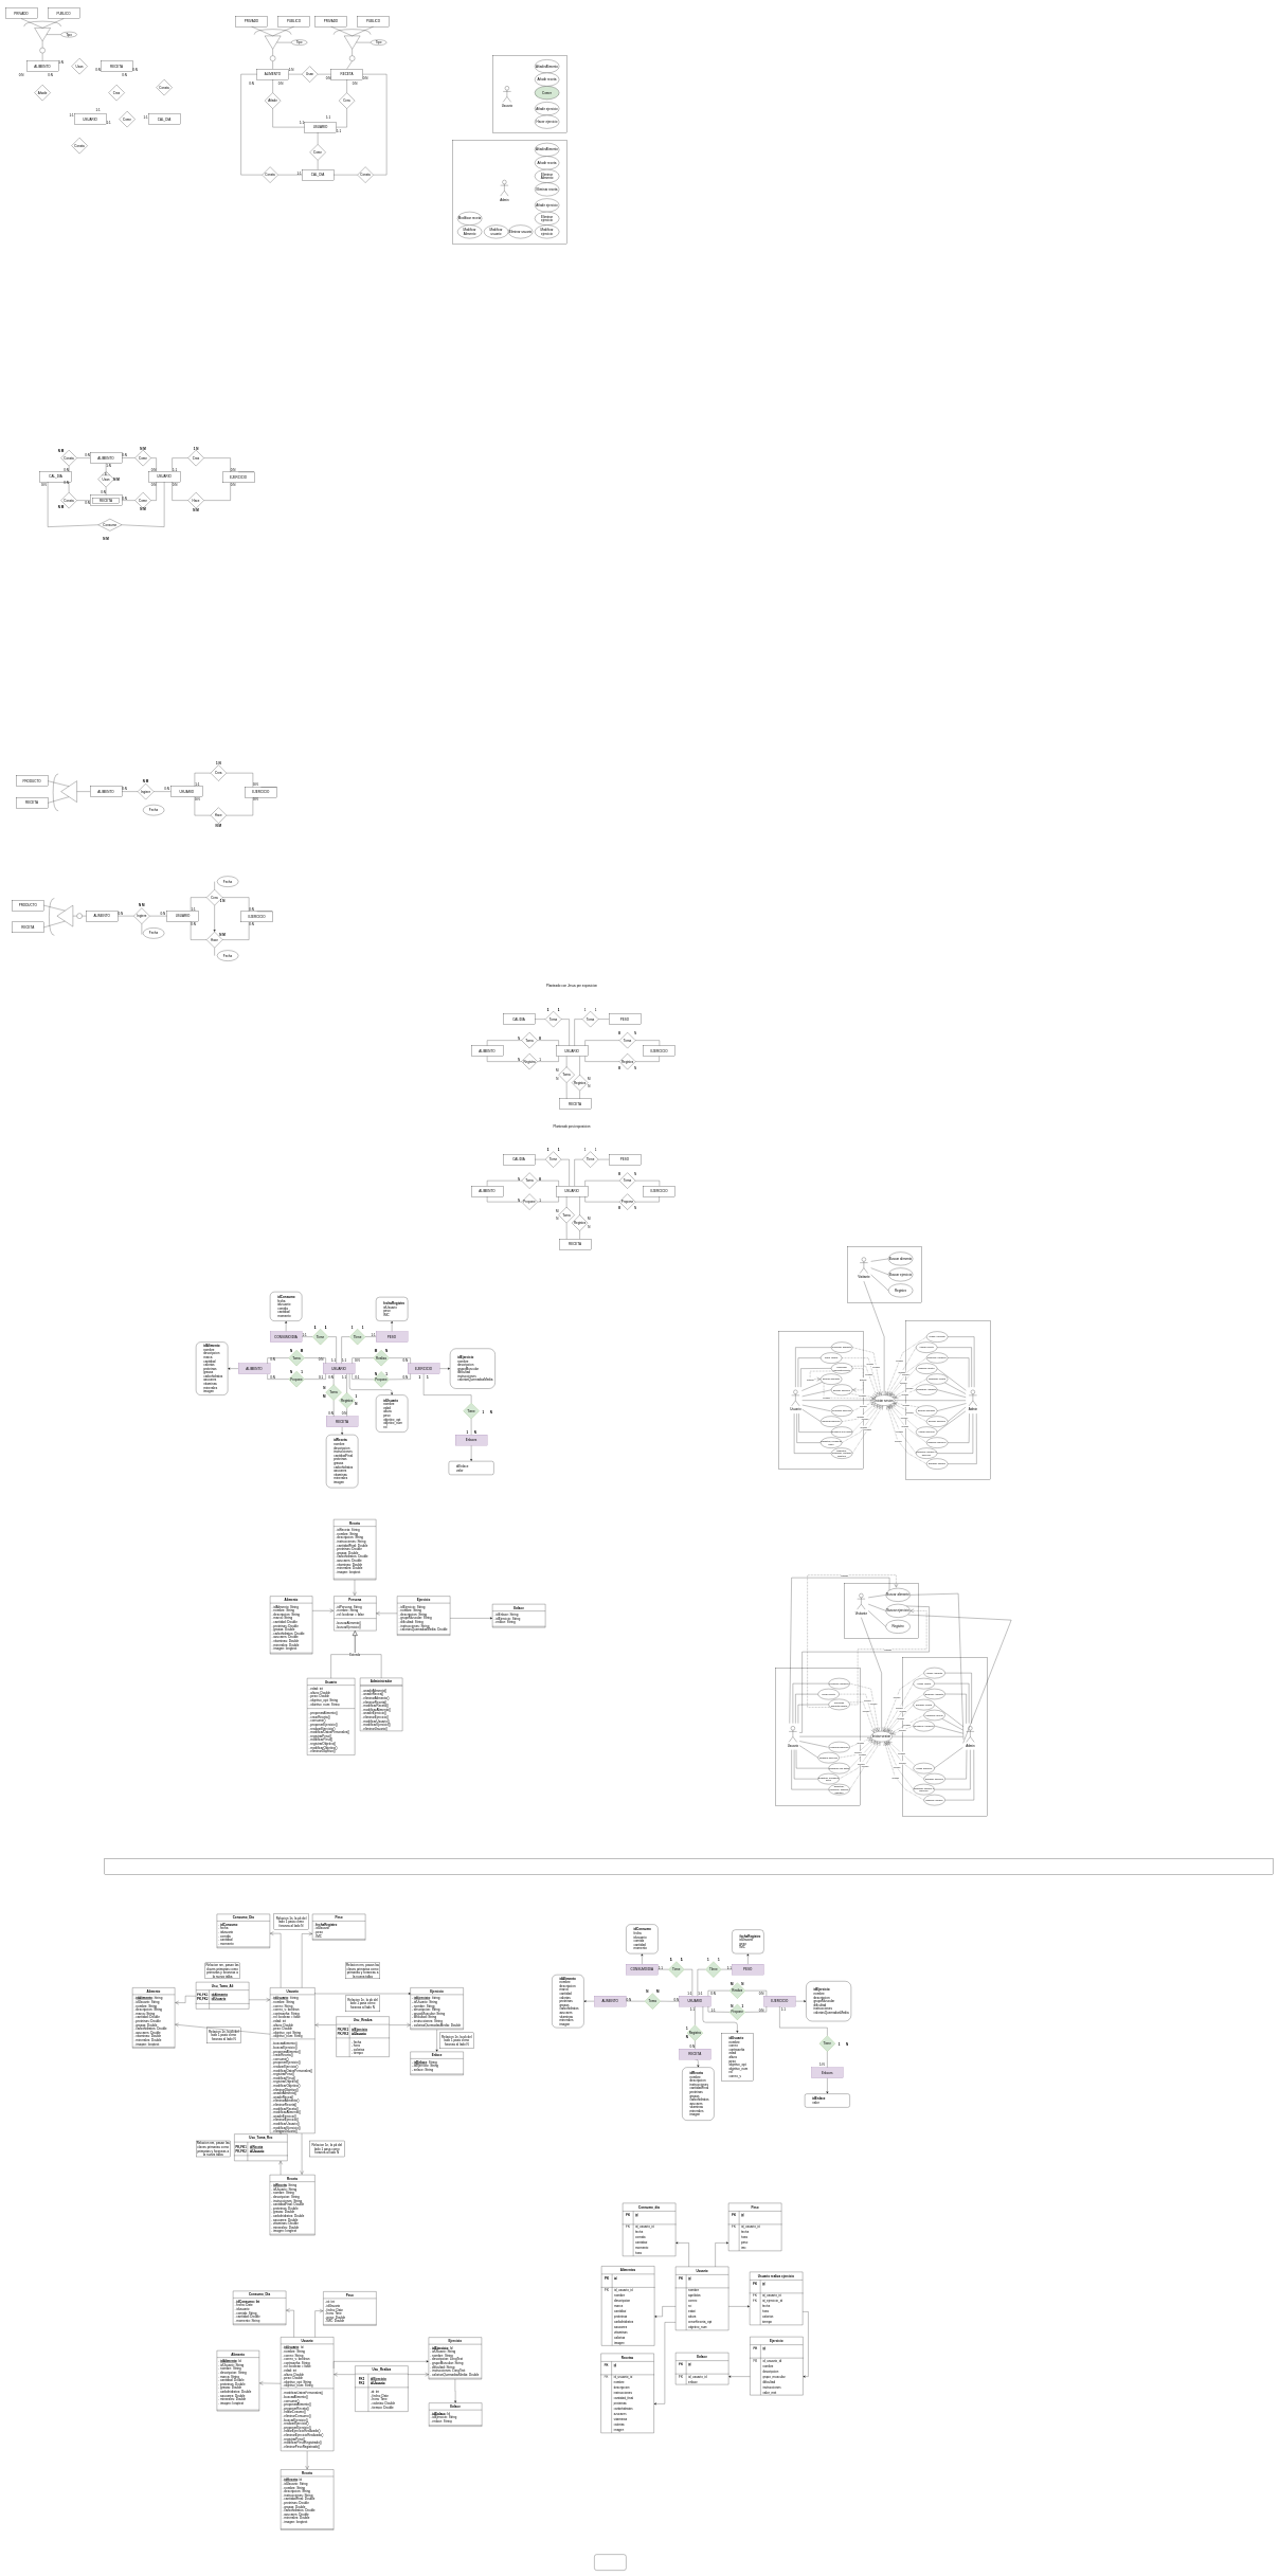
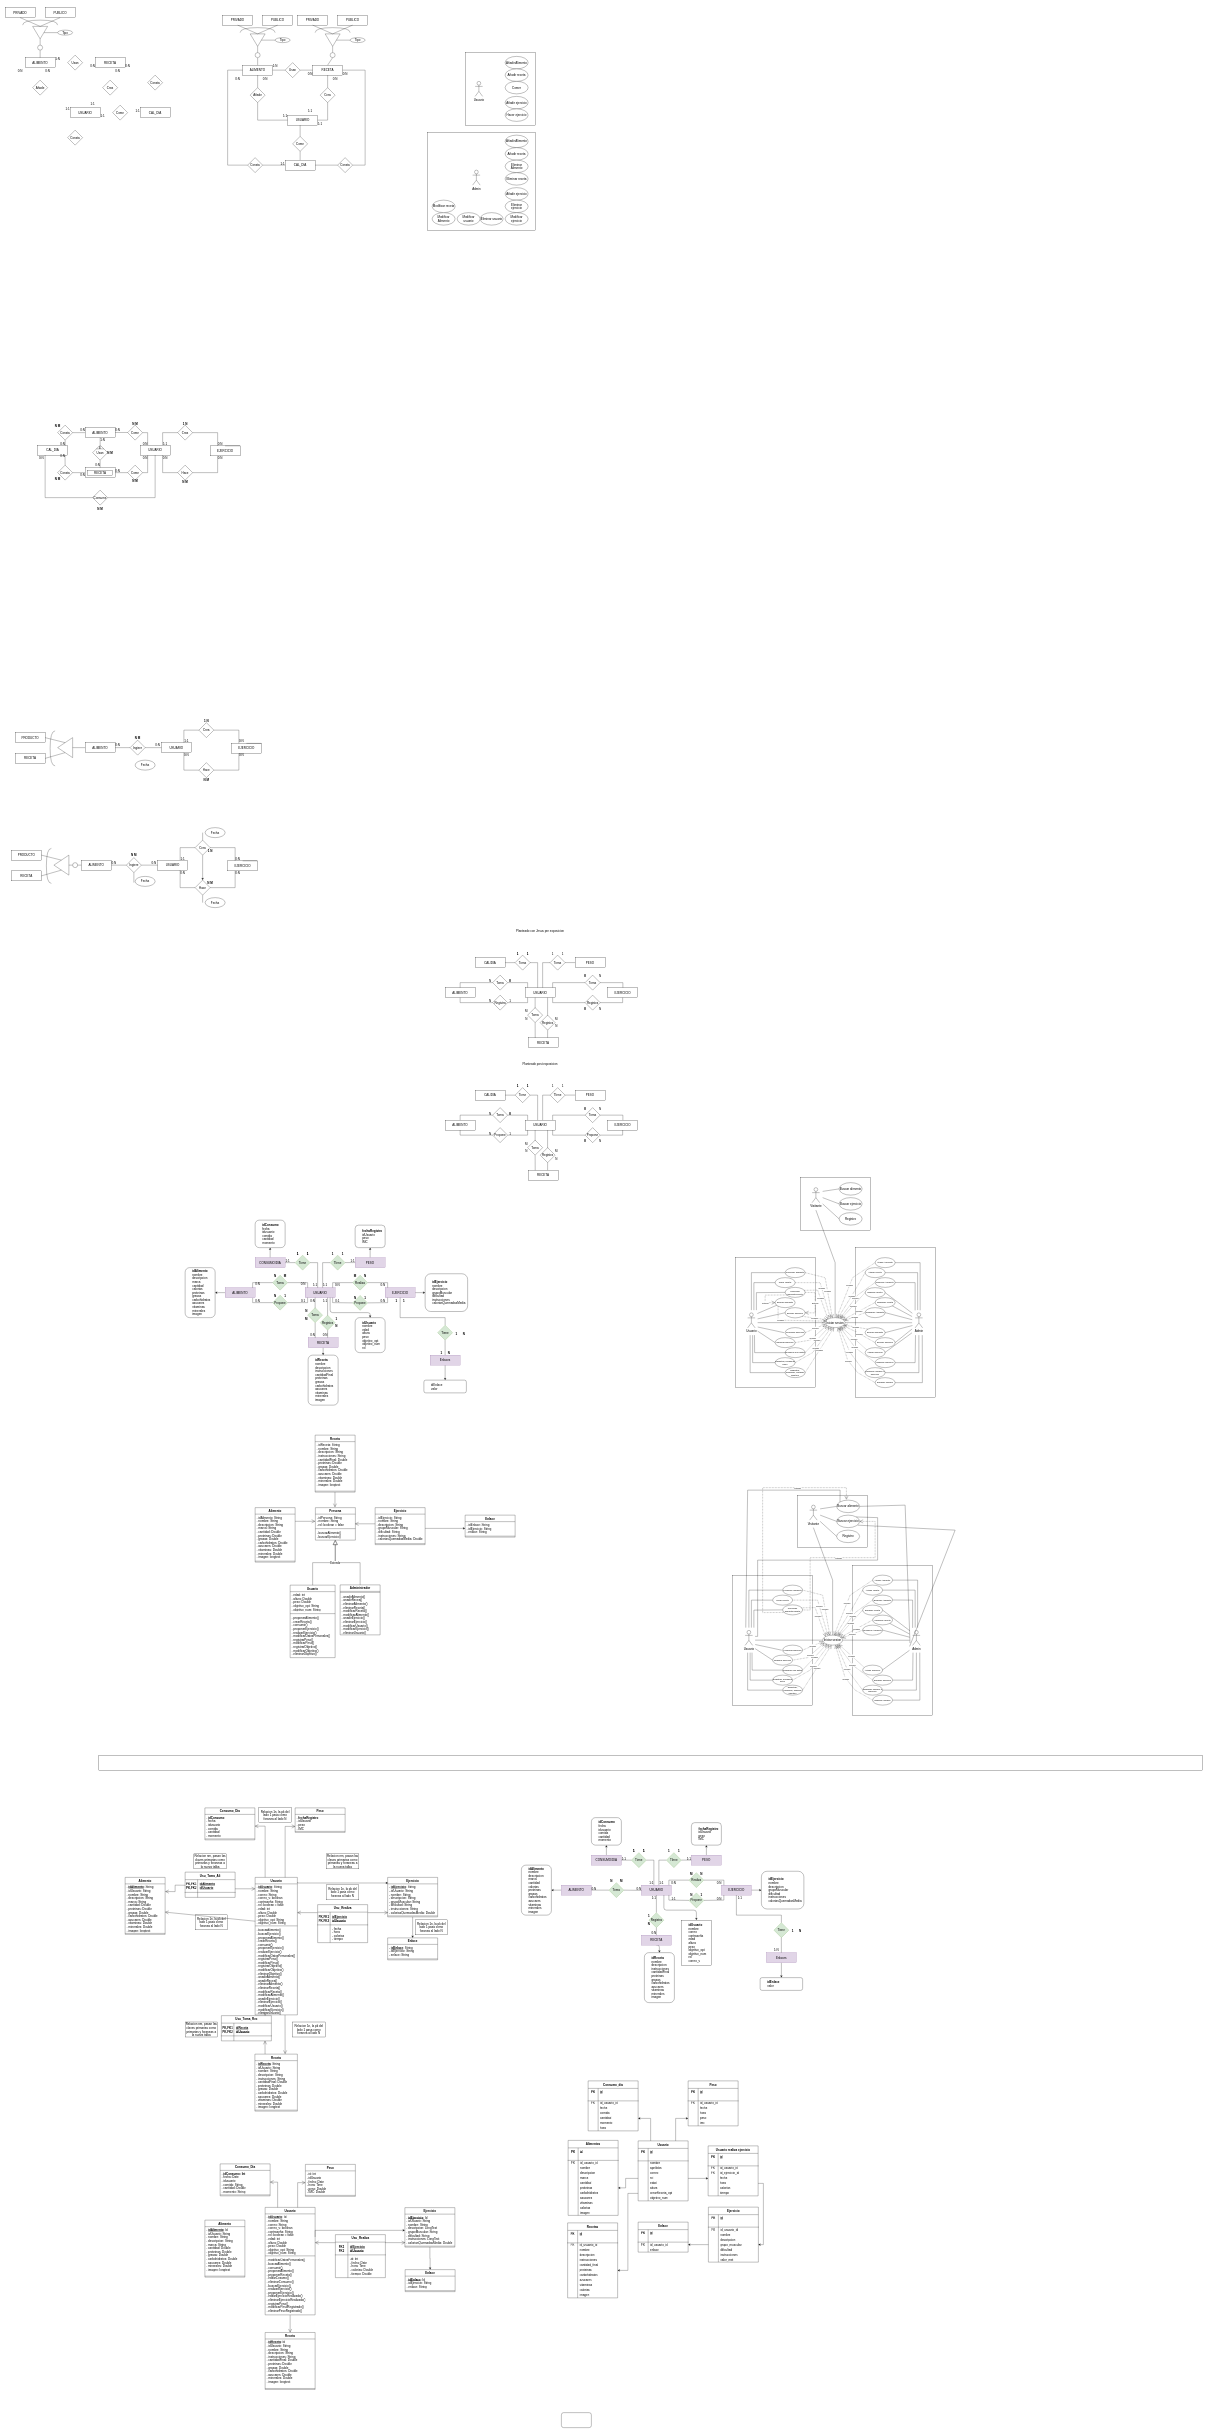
- <mxCell id="179" value="Comer" style="ellipse;whiteSpace=wrap;html=1;fillColor=#d5e8d4;" parent="1" vertex="1"><mxGeometry x="2020" y="325" width="92" height="50" as="geometry" /></mxCell>
+ <mxCell id="179" value="Comer" style="ellipse;whiteSpace=wrap;html=1;" parent="1" vertex="1"><mxGeometry x="2020" y="325" width="92" height="50" as="geometry" /></mxCell>
- <mxCell id="102" value="Consume" style="rhombus;whiteSpace=wrap;html=1;" parent="1" vertex="1"><mxGeometry x="370" y="1960" width="90" height="45" as="geometry" /></mxCell>
+ <mxCell id="102" value="Consume" style="rhombus;whiteSpace=wrap;html=1;" parent="1" vertex="1"><mxGeometry x="370" y="1960" width="60" height="60" as="geometry" /></mxCell>
- <mxCell id="998" value="" style="endArrow=open;endFill=1;endSize=12;html=1;rounded=0;fontStyle=0;exitX=0.003;exitY=0.911;exitDx=0;exitDy=0;entryX=1;entryY=0.5;entryDx=0;entryDy=0;exitPerimeter=0;" parent="1" source="990" target="981" edge="1"><mxGeometry width="160" relative="1" as="geometry"><mxPoint x="789" y="8969" as="sourcePoint" /><mxPoint x="710" y="8968" as="targetPoint" /></mxGeometry></mxCell>
